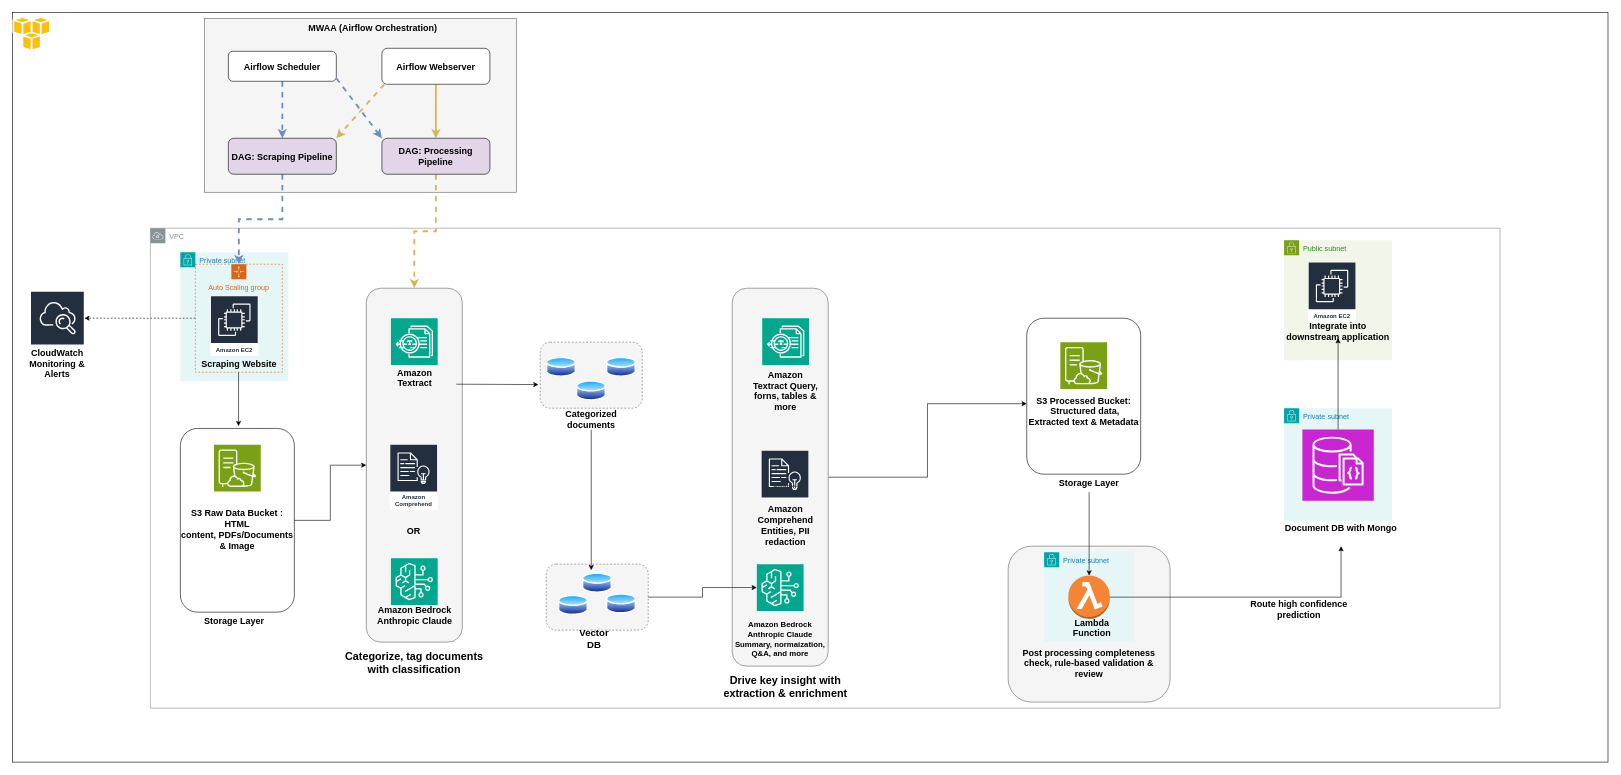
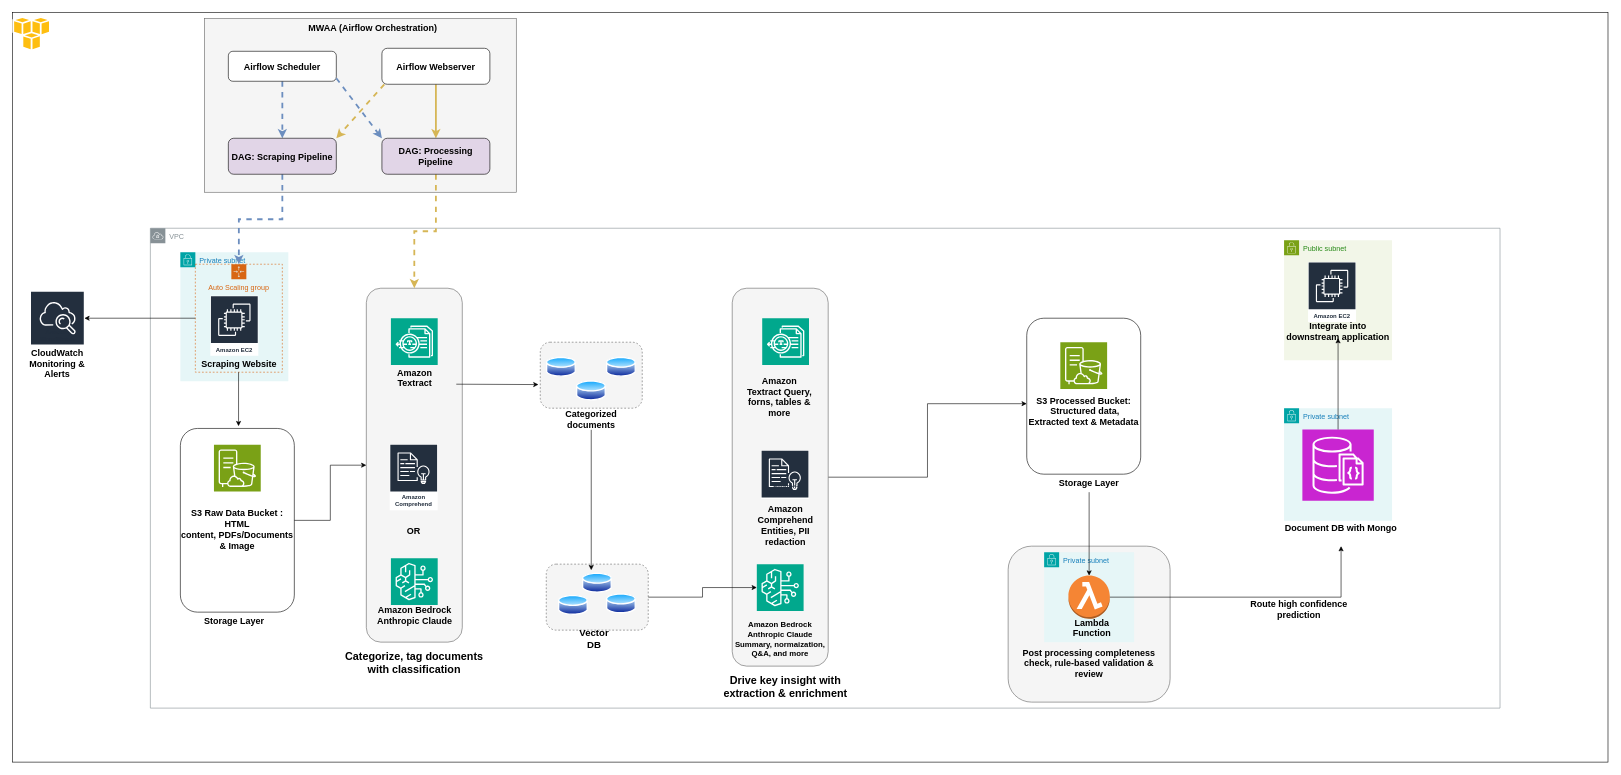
- <mxCell id="35" style="edgeStyle=orthogonalEdgeStyle;rounded=0;orthogonalLoop=1;jettySize=auto;html=1;dashed=1;" edge="1" parent="1" source="6" target="33"><mxGeometry relative="1" as="geometry" /></mxCell>
+ <mxCell id="35" style="edgeStyle=orthogonalEdgeStyle;rounded=0;orthogonalLoop=1;jettySize=auto;html=1;" edge="1" parent="1" source="6" target="33"><mxGeometry relative="1" as="geometry" /></mxCell>
- <mxCell id="17" value="&lt;b&gt;&lt;font style=&quot;font-size: 15px;&quot;&gt;Amazon Textract Query, forns, tables &amp;amp; more&lt;/font&gt;&lt;/b&gt;" style="text;html=1;align=center;verticalAlign=middle;whiteSpace=wrap;rounded=0;" vertex="1" parent="1"><mxGeometry x="1254" y="620" width="110" height="62" as="geometry" /></mxCell>
+ <mxCell id="17" value="&lt;b&gt;&lt;font style=&quot;font-size: 15px;&quot;&gt;Amazon Textract Query, forns, tables &amp;amp; more&lt;/font&gt;&lt;/b&gt;" style="text;html=1;align=center;verticalAlign=middle;whiteSpace=wrap;rounded=0;" vertex="1" parent="1"><mxGeometry x="1244" y="630" width="110" height="62" as="geometry" /></mxCell>
